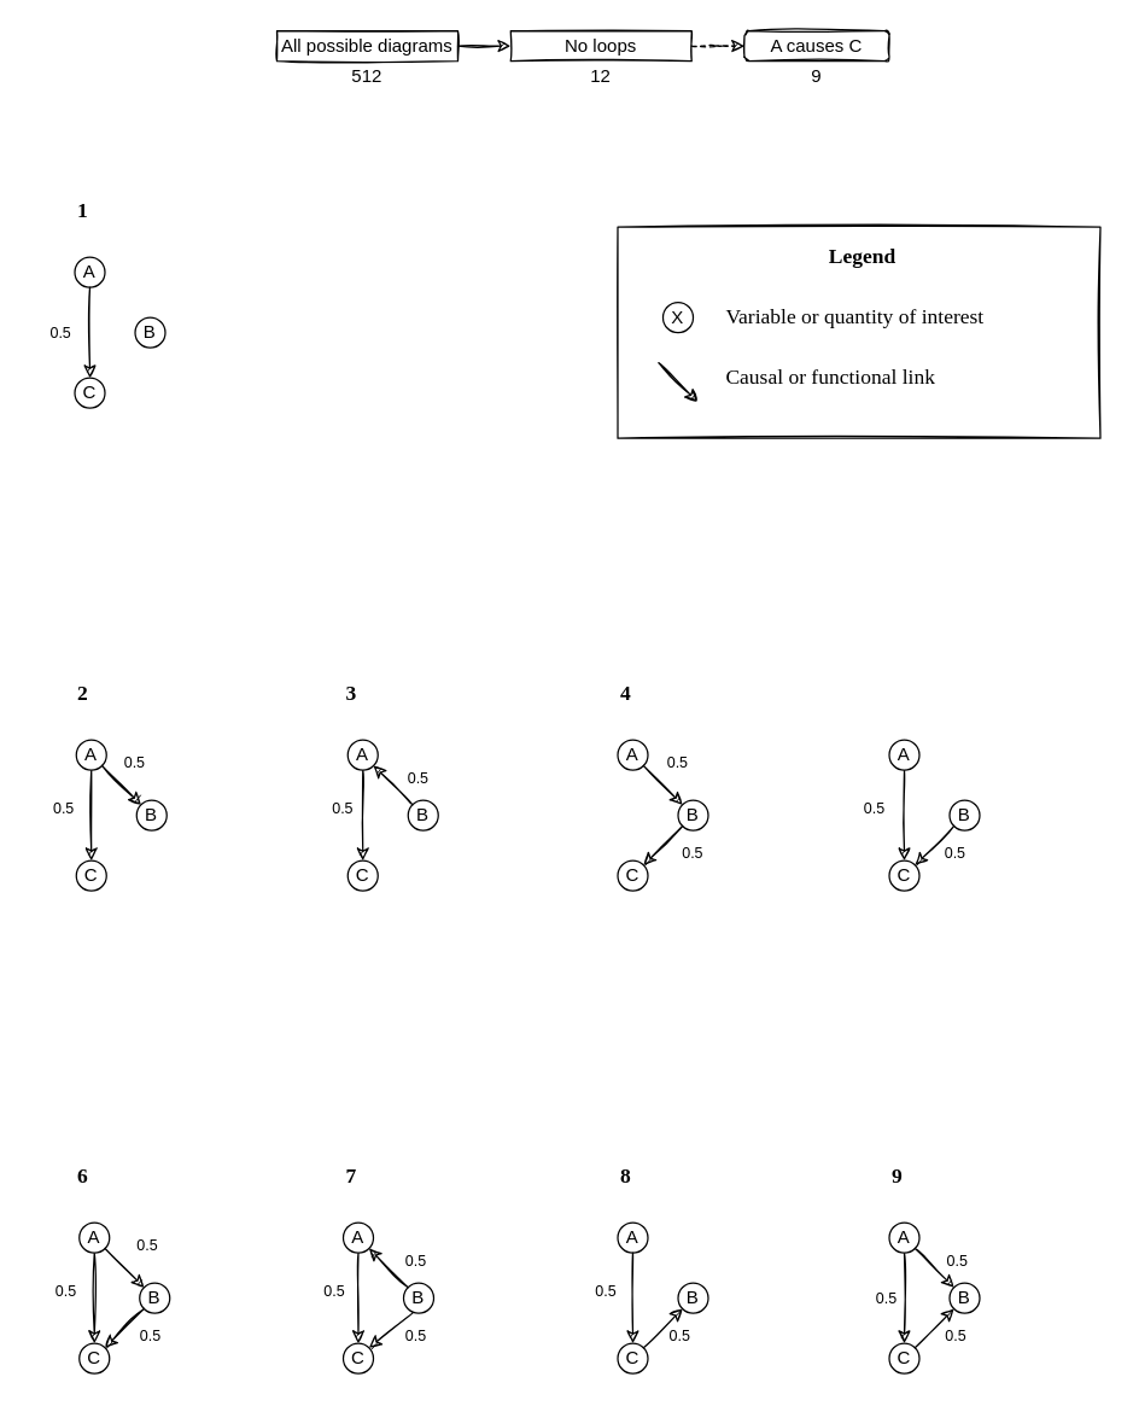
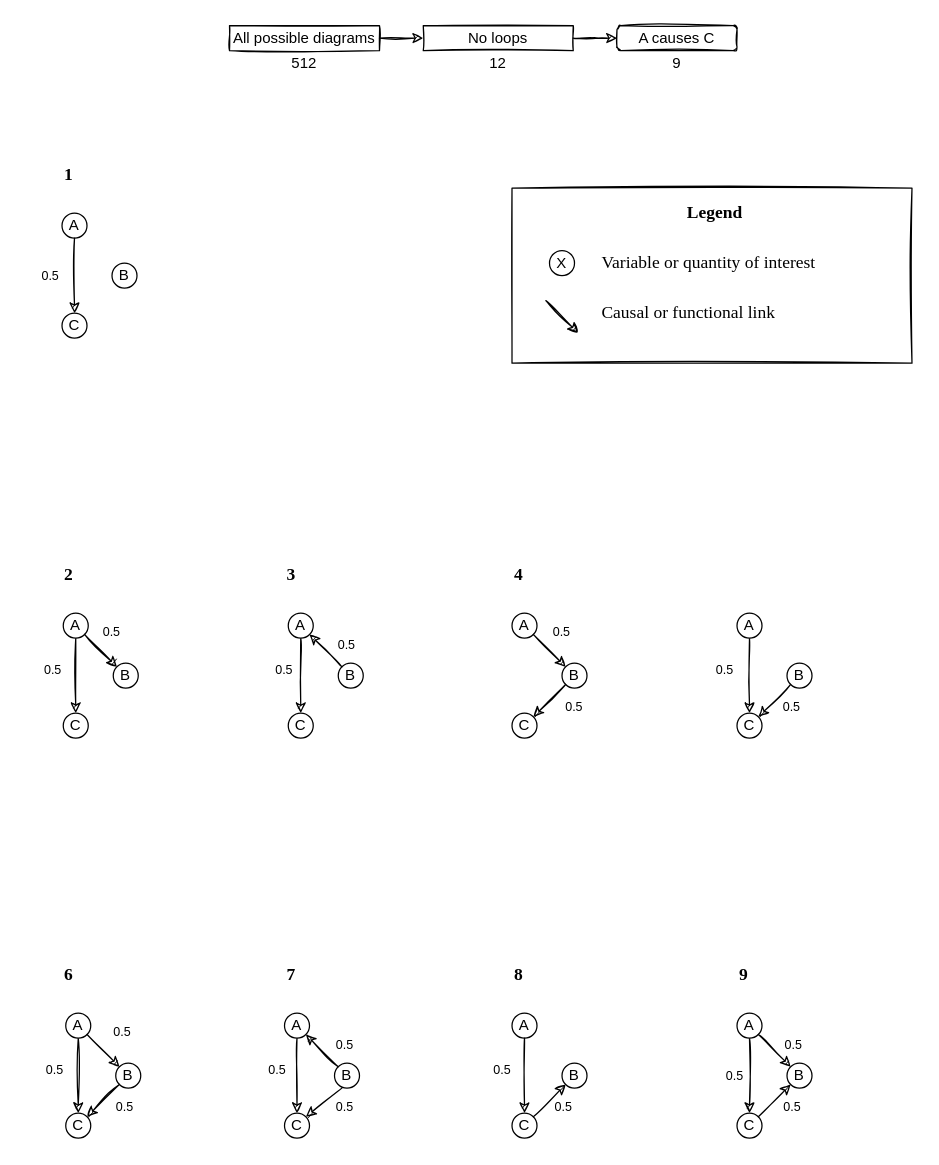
- <mxCell id="88" style="edgeStyle=orthogonalEdgeStyle;rounded=0;sketch=1;orthogonalLoop=1;jettySize=auto;html=1;entryX=0;entryY=0.5;entryDx=0;entryDy=0;dashed=1;" edge="1" parent="84" source="86" target="87"><mxGeometry relative="1" as="geometry" /></mxCell>
+ <mxCell id="88" style="edgeStyle=orthogonalEdgeStyle;rounded=0;sketch=1;orthogonalLoop=1;jettySize=auto;html=1;entryX=0;entryY=0.5;entryDx=0;entryDy=0;" edge="1" parent="84" source="86" target="87"><mxGeometry relative="1" as="geometry" /></mxCell>
